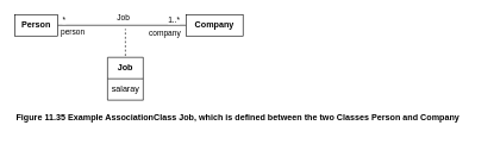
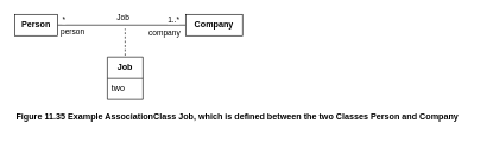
- <mxCell id="4" value="salaray" style="text;html=1;strokeColor=none;fillColor=none;align=left;verticalAlign=middle;spacingLeft=4;spacingRight=4;overflow=hidden;rotatable=0;points=[[0,0.5],[1,0.5]];portConstraint=eastwest;whiteSpace=wrap;" vertex="1" parent="3"><mxGeometry y="30" width="50" height="30" as="geometry" /></mxCell>
+ <mxCell id="4" value="two" style="text;html=1;strokeColor=none;fillColor=none;align=left;verticalAlign=middle;spacingLeft=4;spacingRight=4;overflow=hidden;rotatable=0;points=[[0,0.5],[1,0.5]];portConstraint=eastwest;whiteSpace=wrap;" vertex="1" parent="3"><mxGeometry y="30" width="50" height="30" as="geometry" /></mxCell>
